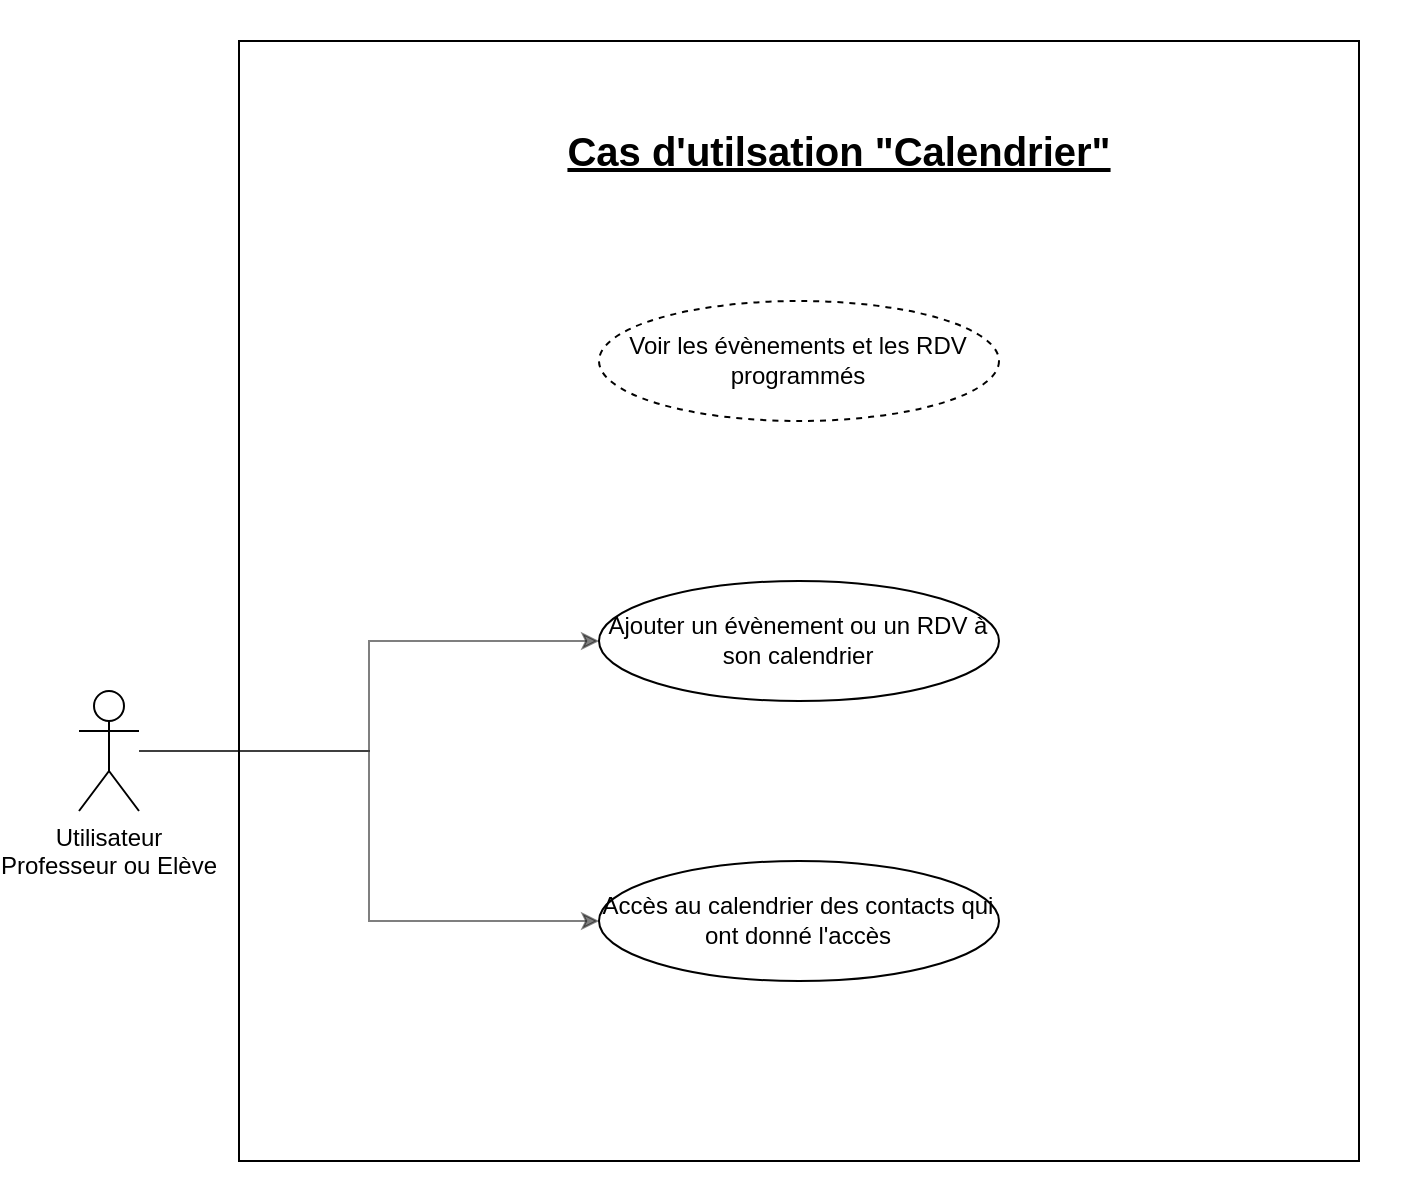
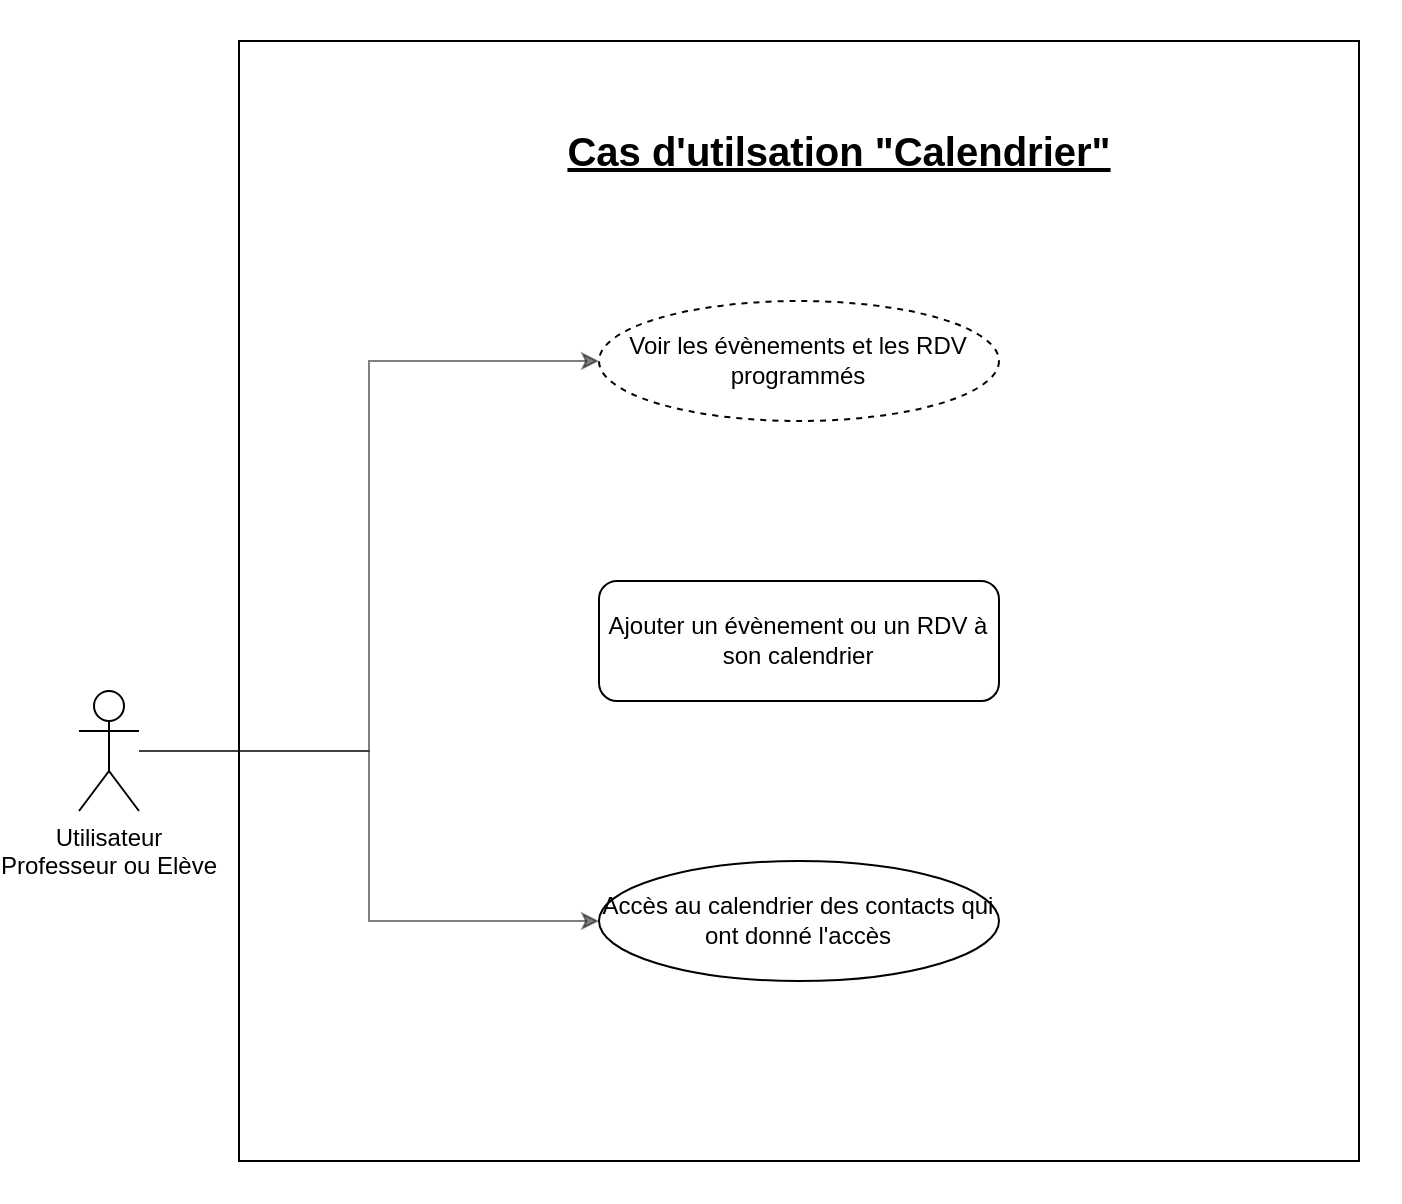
+ <mxCell id="3" style="edgeStyle=orthogonalEdgeStyle;rounded=0;orthogonalLoop=1;jettySize=auto;html=1;entryX=0;entryY=0.5;entryDx=0;entryDy=0;opacity=50;" parent="1" source="6" target="7" edge="1"><mxGeometry relative="1" as="geometry" /></mxCell>
- <mxCell id="4" style="edgeStyle=orthogonalEdgeStyle;rounded=0;orthogonalLoop=1;jettySize=auto;html=1;entryX=0;entryY=0.5;entryDx=0;entryDy=0;opacity=50;" parent="1" source="6" target="10" edge="1"><mxGeometry relative="1" as="geometry" /></mxCell>
- <mxCell id="10" value="Ajouter un évènement ou un RDV à son calendrier" style="ellipse;whiteSpace=wrap;html=1;" parent="1" vertex="1"><mxGeometry x="280" y="290" width="200" height="60" as="geometry" /></mxCell>
+ <mxCell id="10" value="Ajouter un évènement ou un RDV à son calendrier" style="whiteSpace=wrap;html=1;rounded=1;" parent="1" vertex="1"><mxGeometry x="280" y="290" width="200" height="60" as="geometry" /></mxCell>
